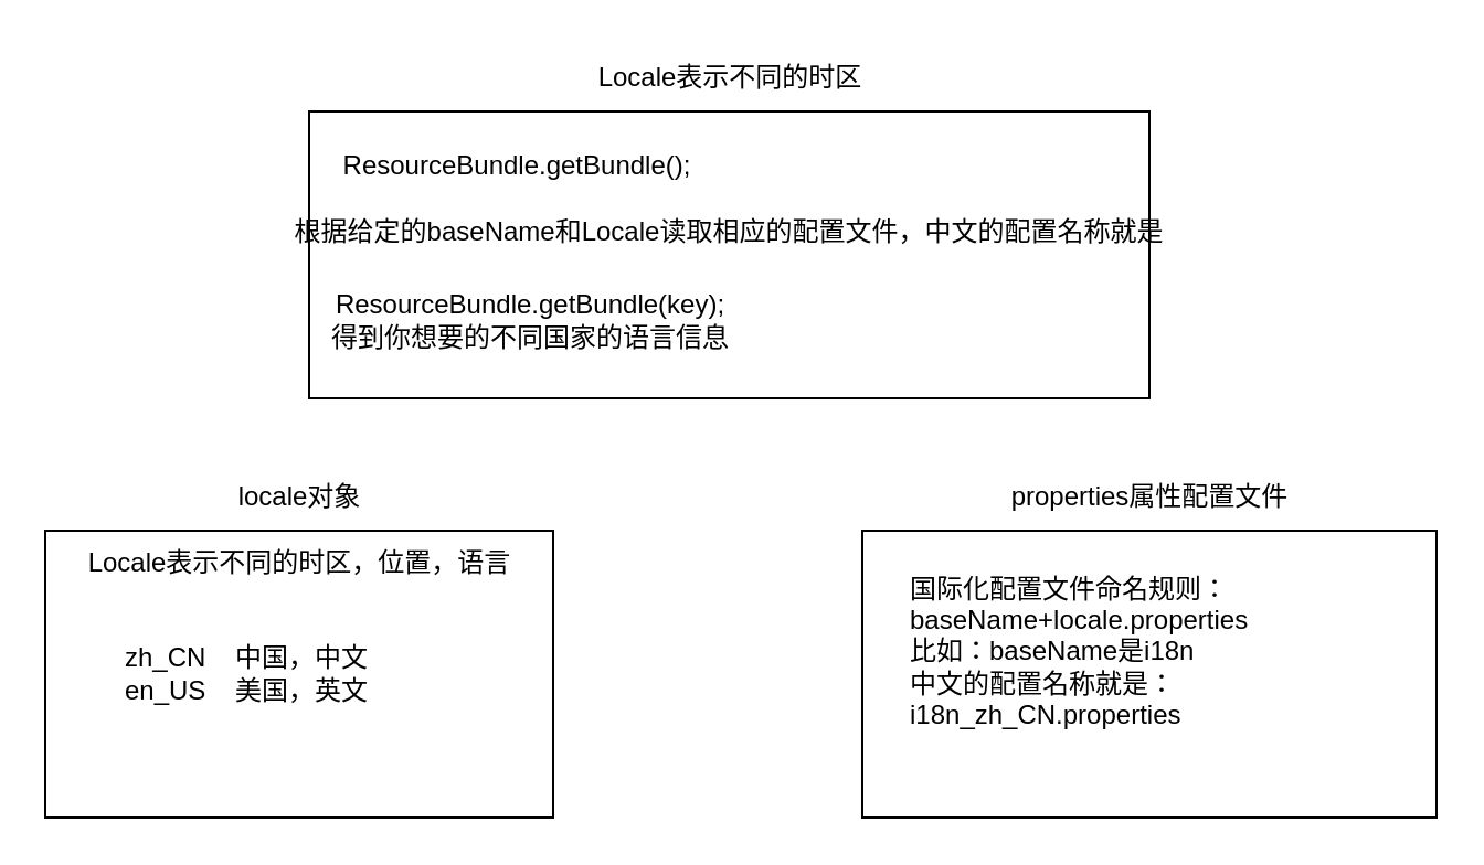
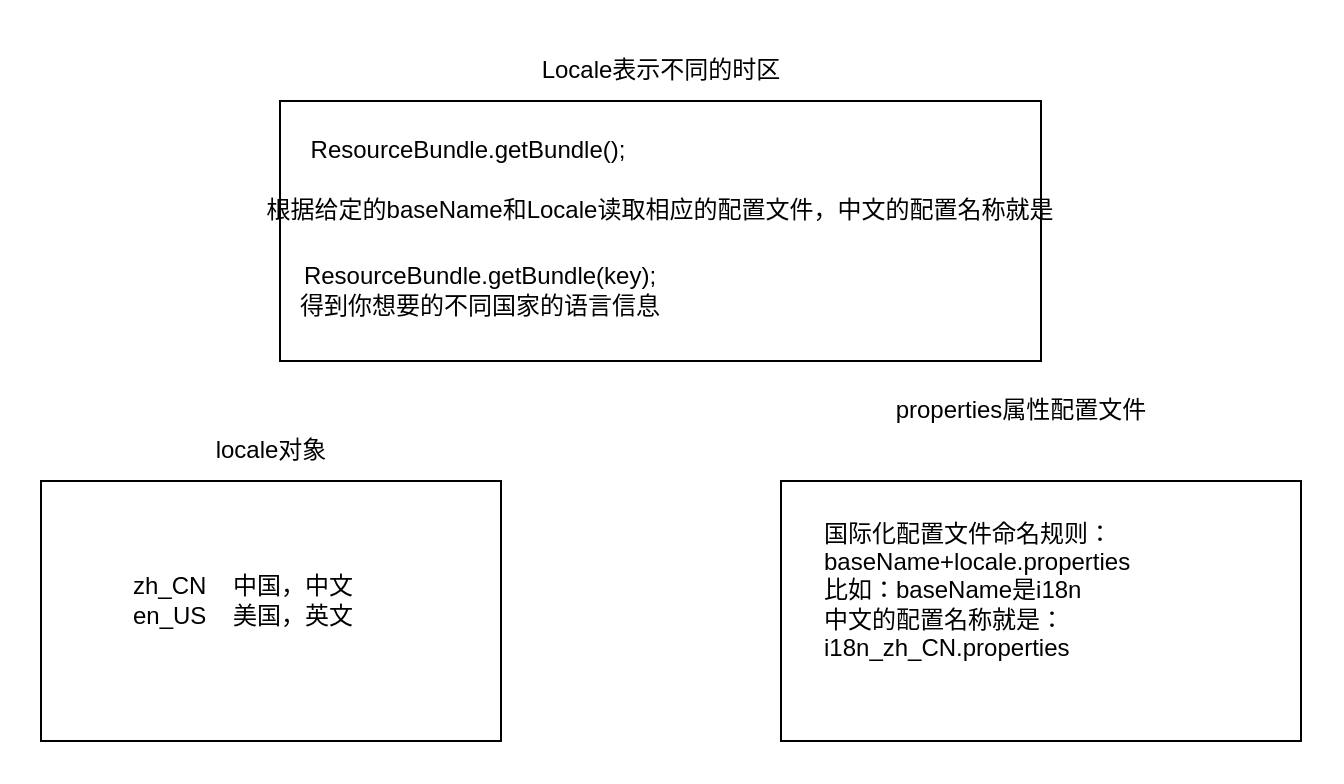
- <mxCell id="7" value="properties属性配置文件" style="text;html=1;align=center;verticalAlign=middle;resizable=0;points=[];autosize=1;strokeColor=none;fillColor=none;" vertex="1" parent="1"><mxGeometry x="445" y="210" width="150" height="30" as="geometry" /></mxCell>
+ <mxCell id="7" value="properties属性配置文件" style="text;html=1;align=center;verticalAlign=middle;resizable=0;points=[];autosize=1;strokeColor=none;fillColor=none;" vertex="1" parent="1"><mxGeometry x="435" y="190" width="150" height="30" as="geometry" /></mxCell>
- <mxCell id="4" value="Locale表示不同的时区，位置，语言" style="text;html=1;strokeColor=none;fillColor=none;align=center;verticalAlign=middle;whiteSpace=wrap;rounded=0;" vertex="1" parent="1"><mxGeometry x="32.5" y="240" width="205" height="30" as="geometry" /></mxCell>
- <mxCell id="5" value="zh_CN&amp;nbsp; &amp;nbsp; 中国，中文&lt;br&gt;en_US&amp;nbsp; &amp;nbsp; 美国，英文" style="text;html=1;strokeColor=none;fillColor=none;align=center;verticalAlign=middle;whiteSpace=wrap;rounded=0;" vertex="1" parent="1"><mxGeometry x="32.5" y="290" width="157" height="30" as="geometry" /></mxCell>
+ <mxCell id="5" value="zh_CN&amp;nbsp; &amp;nbsp; 中国，中文&lt;br&gt;en_US&amp;nbsp; &amp;nbsp; 美国，英文" style="text;html=1;strokeColor=none;fillColor=none;align=center;verticalAlign=middle;whiteSpace=wrap;rounded=0;" vertex="1" parent="1"><mxGeometry x="42.5" y="285" width="157" height="30" as="geometry" /></mxCell>
